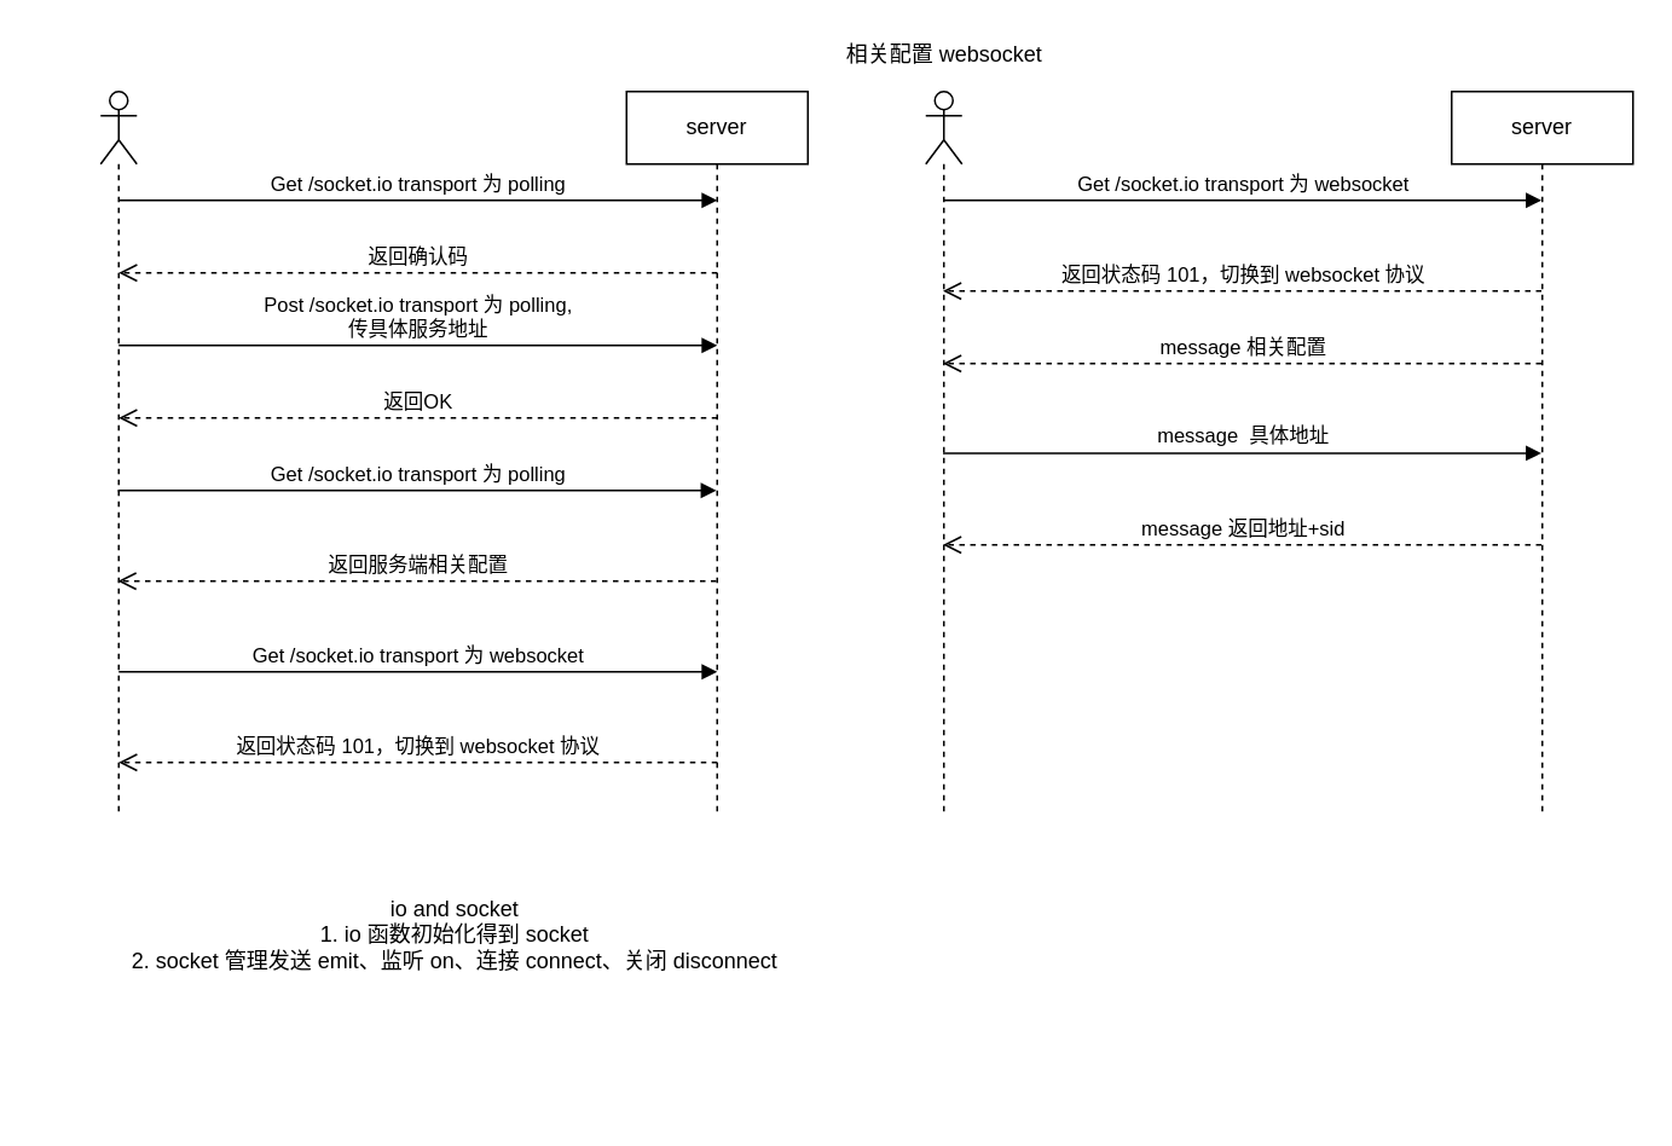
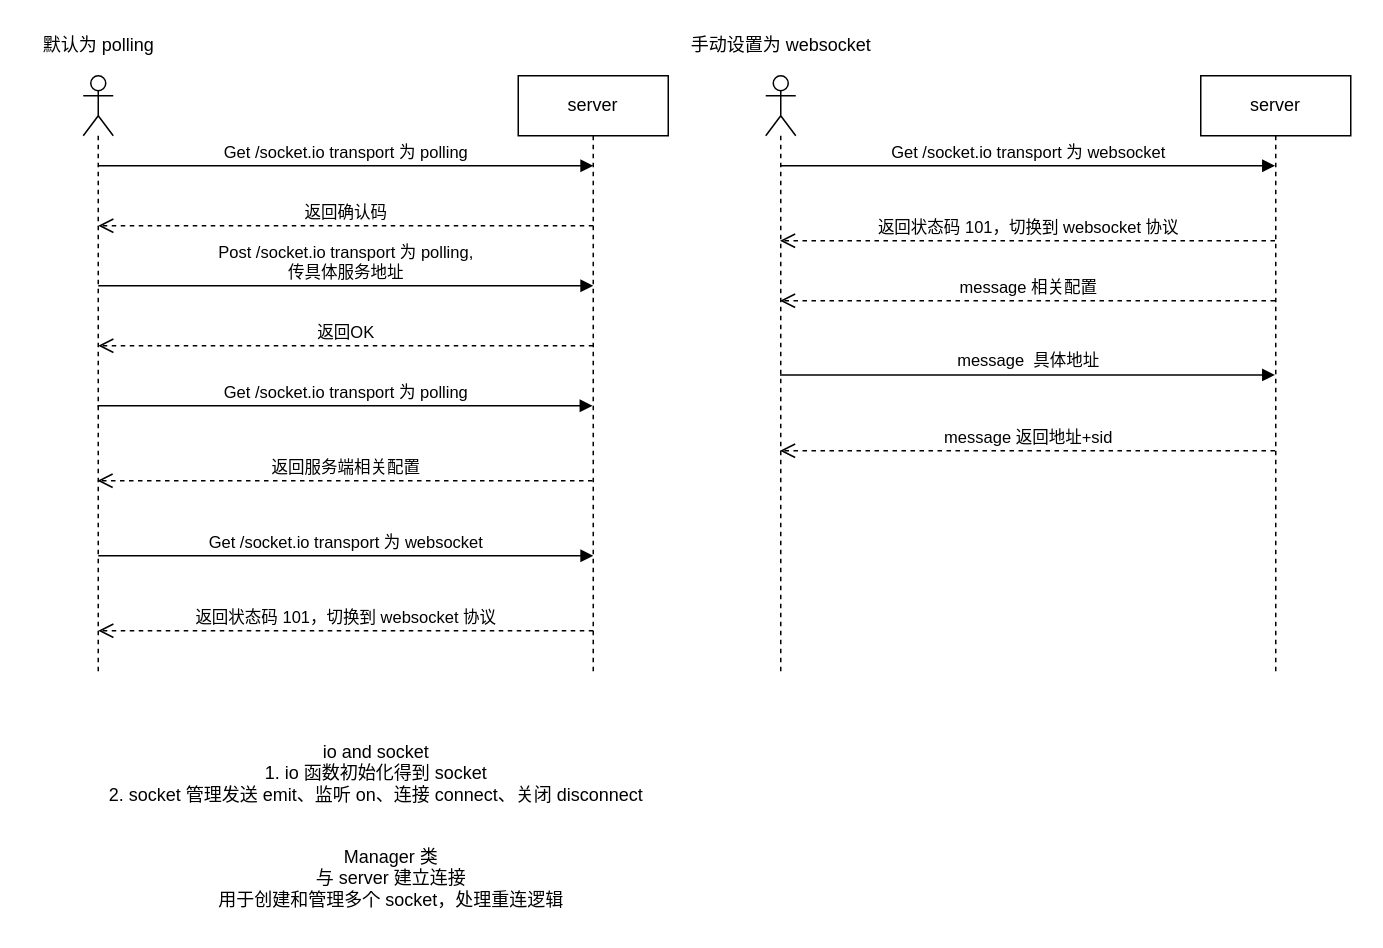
+ <mxCell id="12" value="默认为 polling" style="text;html=1;align=center;verticalAlign=middle;resizable=0;points=[];autosize=1;strokeColor=none;fillColor=none;" vertex="1" parent="1"><mxGeometry x="20" y="20" width="90" height="20" as="geometry" /></mxCell>
- <mxCell id="15" value="相关配置 websocket" style="text;html=1;align=center;verticalAlign=middle;resizable=0;points=[];autosize=1;strokeColor=none;fillColor=none;" vertex="1" parent="1"><mxGeometry x="450" y="20" width="140" height="20" as="geometry" /></mxCell>
+ <mxCell id="15" value="手动设置为 websocket" style="text;html=1;align=center;verticalAlign=middle;resizable=0;points=[];autosize=1;strokeColor=none;fillColor=none;" vertex="1" parent="1"><mxGeometry x="450" y="20" width="140" height="20" as="geometry" /></mxCell>
+ <mxCell id="22" value="Manager 类&lt;br&gt;与 server 建立连接&lt;br&gt;用于创建和管理多个 socket，处理重连逻辑" style="text;html=1;align=center;verticalAlign=middle;resizable=0;points=[];autosize=1;strokeColor=none;fillColor=none;" vertex="1" parent="1"><mxGeometry x="135" y="560" width="250" height="50" as="geometry" /></mxCell>
